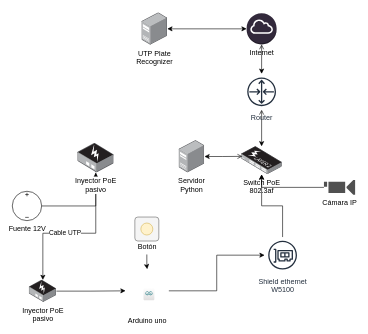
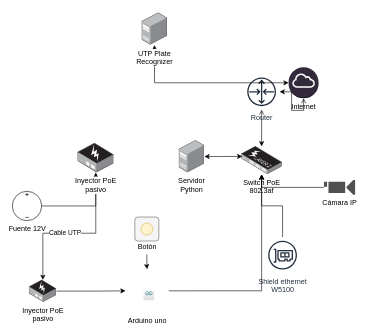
- <mxCell id="28" value="&lt;font color=&quot;#000000&quot;&gt;Internet&lt;/font&gt;" style="outlineConnect=0;dashed=0;verticalLabelPosition=bottom;verticalAlign=top;align=center;html=1;shape=mxgraph.aws3.internet_gateway;fillColor=#32293B;fontColor=#ffffff;strokeColor=#432D57;" parent="1" vertex="1"><mxGeometry x="411" y="21" width="50" height="52" as="geometry" /></mxCell>
+ <mxCell id="28" value="&lt;font color=&quot;#000000&quot;&gt;Internet&lt;/font&gt;" style="outlineConnect=0;dashed=0;verticalLabelPosition=bottom;verticalAlign=top;align=center;html=1;shape=mxgraph.aws3.internet_gateway;fillColor=#32293B;fontColor=#ffffff;strokeColor=#432D57;" parent="1" vertex="1"><mxGeometry x="481" y="111" width="50" height="52" as="geometry" /></mxCell>
- <mxCell id="25" style="edgeStyle=orthogonalEdgeStyle;rounded=0;orthogonalLoop=1;jettySize=auto;html=1;entryX=0.03;entryY=0.357;entryDx=0;entryDy=0;entryPerimeter=0;startArrow=classic;startFill=1;endArrow=open;" parent="1" source="24" target="13" edge="1"><mxGeometry relative="1" as="geometry" /></mxCell>
+ <mxCell id="25" style="edgeStyle=orthogonalEdgeStyle;rounded=0;orthogonalLoop=1;jettySize=auto;html=1;entryX=0.03;entryY=0.357;entryDx=0;entryDy=0;entryPerimeter=0;startArrow=classic;startFill=1;" parent="1" source="24" target="13" edge="1"><mxGeometry relative="1" as="geometry" /></mxCell>
- <mxCell id="16" style="edgeStyle=orthogonalEdgeStyle;rounded=0;orthogonalLoop=1;jettySize=auto;html=1;exitX=1;exitY=0.5;exitDx=0;exitDy=0;" parent="1" source="4" target="15" edge="1"><mxGeometry relative="1" as="geometry" /></mxCell>
+ <mxCell id="16" style="edgeStyle=orthogonalEdgeStyle;rounded=0;orthogonalLoop=1;jettySize=auto;html=1;exitX=1;exitY=0.5;exitDx=0;exitDy=0;" parent="1" source="4" target="13" edge="1"><mxGeometry relative="1" as="geometry" /></mxCell>
